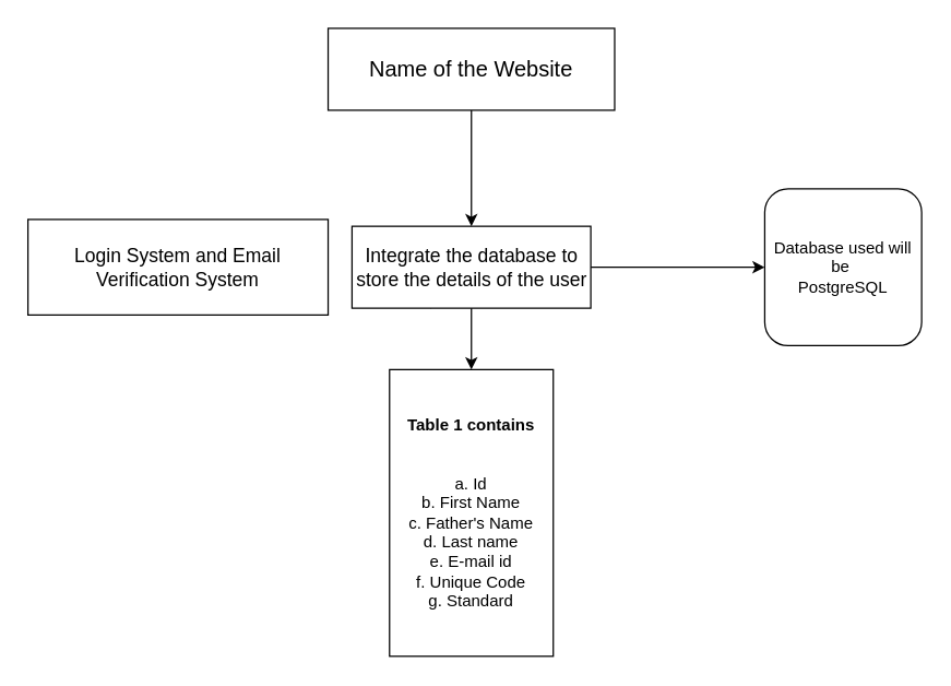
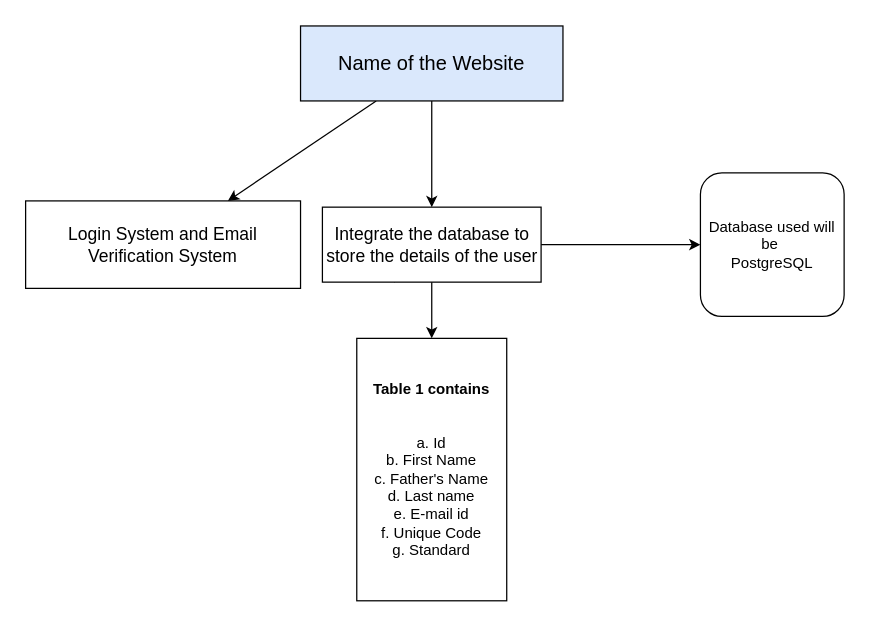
- <mxCell id="4" value="&lt;font size=&quot;3&quot;&gt;Name of the Website&lt;/font&gt;" style="rounded=0;whiteSpace=wrap;html=1;" parent="1" vertex="1"><mxGeometry x="240" y="20" width="210" height="60" as="geometry" /></mxCell>
+ <mxCell id="4" value="&lt;font size=&quot;3&quot;&gt;Name of the Website&lt;/font&gt;" style="rounded=0;whiteSpace=wrap;html=1;fillColor=#dae8fc;" parent="1" vertex="1"><mxGeometry x="240" y="20" width="210" height="60" as="geometry" /></mxCell>
+ <mxCell id="2" style="edgeStyle=none;html=1;fontSize=14;" parent="1" source="4" target="5" edge="1"><mxGeometry relative="1" as="geometry"><mxPoint x="50" y="200" as="targetPoint" /></mxGeometry></mxCell>
